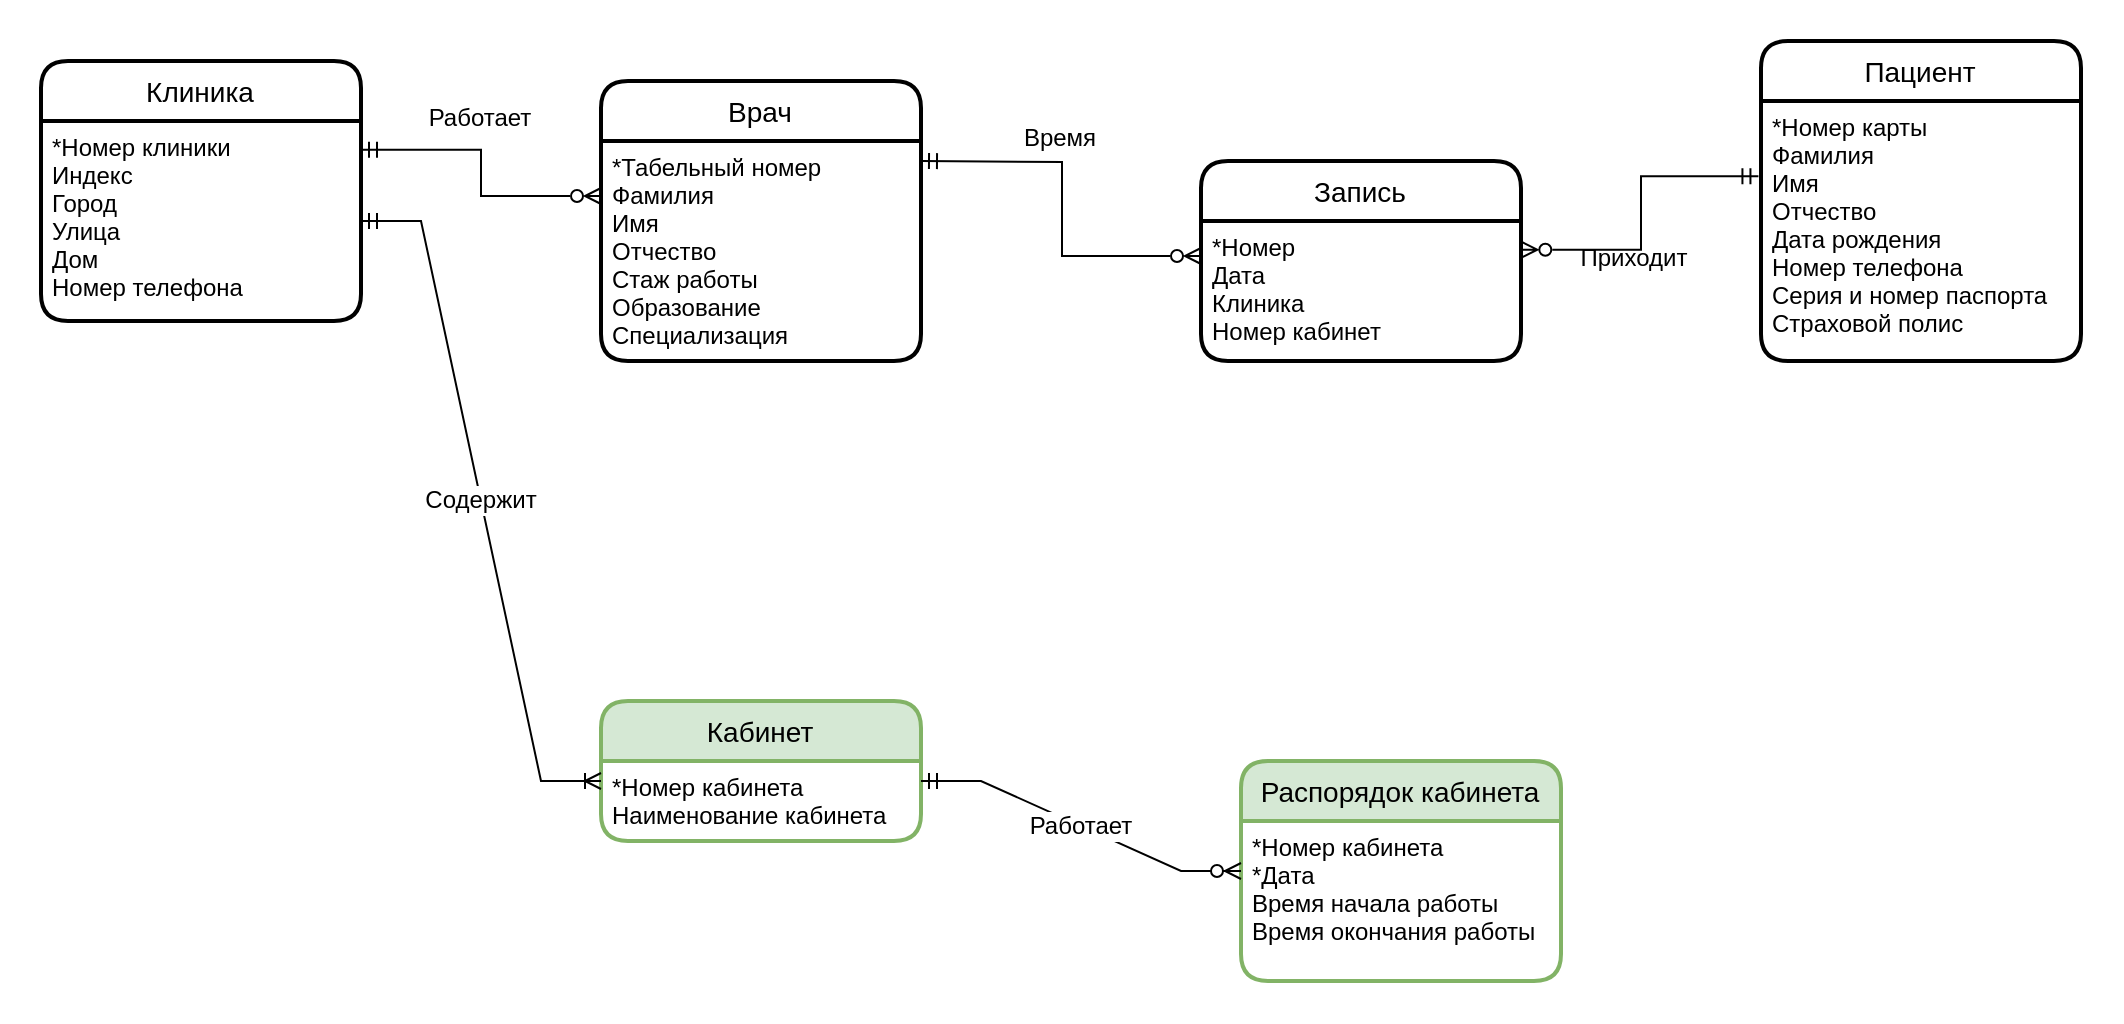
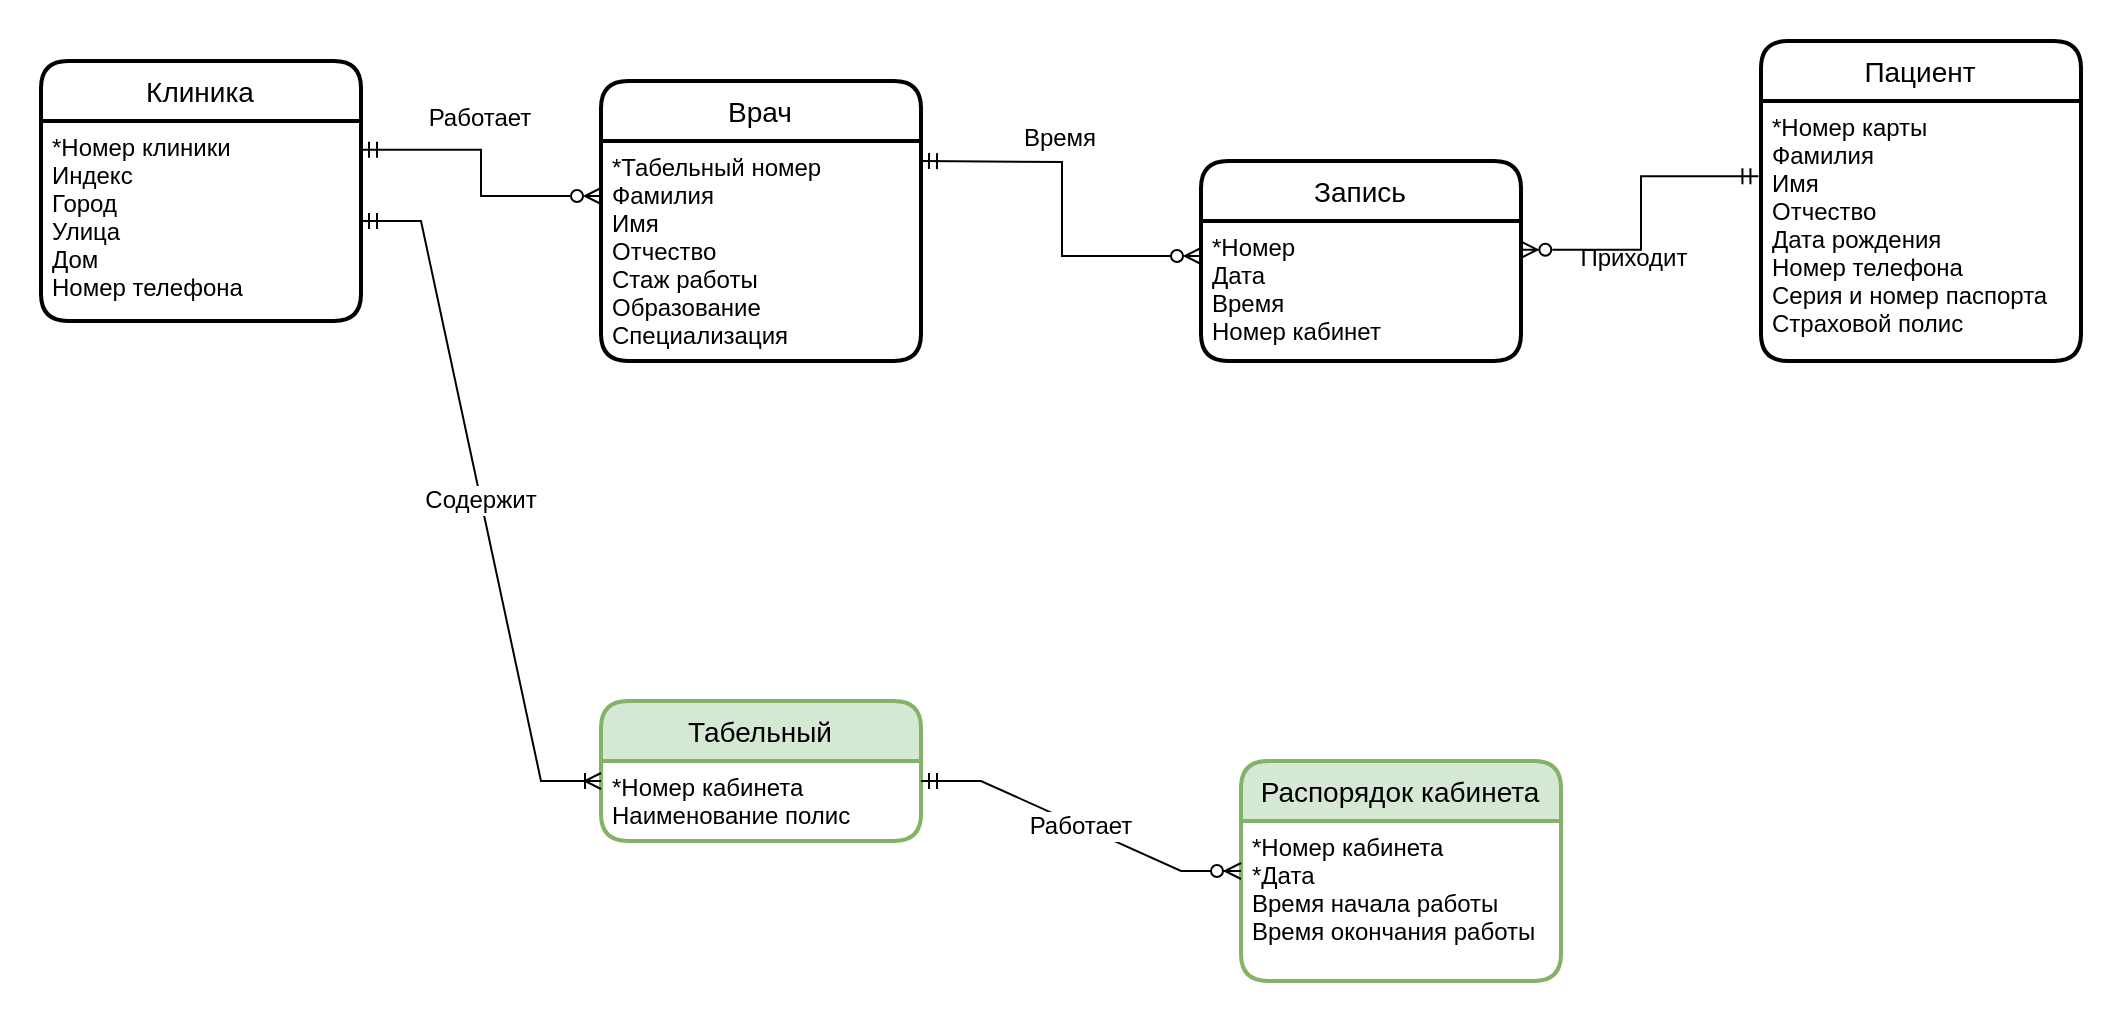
- <mxCell id="10" value="*Номер&#10;Дата&#10;Клиника&#10;Номер кабинет" style="align=left;strokeColor=none;fillColor=none;spacingLeft=4;fontSize=12;verticalAlign=top;resizable=0;rotatable=0;part=1;" parent="9" vertex="1"><mxGeometry y="30" width="160" height="70" as="geometry" /></mxCell>
+ <mxCell id="10" value="*Номер&#10;Дата&#10;Время&#10;Номер кабинет" style="align=left;strokeColor=none;fillColor=none;spacingLeft=4;fontSize=12;verticalAlign=top;resizable=0;rotatable=0;part=1;" parent="9" vertex="1"><mxGeometry y="30" width="160" height="70" as="geometry" /></mxCell>
- <mxCell id="16" value="Кабинет" style="swimlane;childLayout=stackLayout;horizontal=1;startSize=30;horizontalStack=0;rounded=1;fontSize=14;fontStyle=0;strokeWidth=2;resizeParent=0;resizeLast=1;shadow=0;dashed=0;align=center;fillColor=#d5e8d4;strokeColor=#82b366;" vertex="1" parent="1"><mxGeometry x="300" y="350" width="160" height="70" as="geometry" /></mxCell>
+ <mxCell id="16" value="Табельный" style="swimlane;childLayout=stackLayout;horizontal=1;startSize=30;horizontalStack=0;rounded=1;fontSize=14;fontStyle=0;strokeWidth=2;resizeParent=0;resizeLast=1;shadow=0;dashed=0;align=center;fillColor=#d5e8d4;strokeColor=#82b366;" vertex="1" parent="1"><mxGeometry x="300" y="350" width="160" height="70" as="geometry" /></mxCell>
- <mxCell id="17" value="*Номер кабинета&#10;Наименование кабинета&#10;" style="align=left;strokeColor=none;fillColor=none;spacingLeft=4;fontSize=12;verticalAlign=top;resizable=0;rotatable=0;part=1;" vertex="1" parent="16"><mxGeometry y="30" width="160" height="40" as="geometry" /></mxCell>
+ <mxCell id="17" value="*Номер кабинета&#10;Наименование полис&#10;" style="align=left;strokeColor=none;fillColor=none;spacingLeft=4;fontSize=12;verticalAlign=top;resizable=0;rotatable=0;part=1;" vertex="1" parent="16"><mxGeometry y="30" width="160" height="40" as="geometry" /></mxCell>
